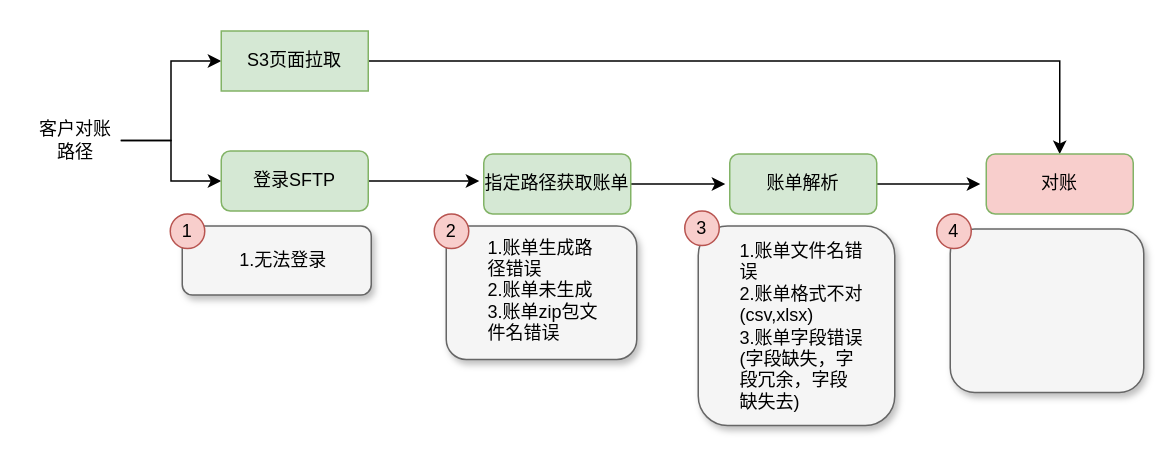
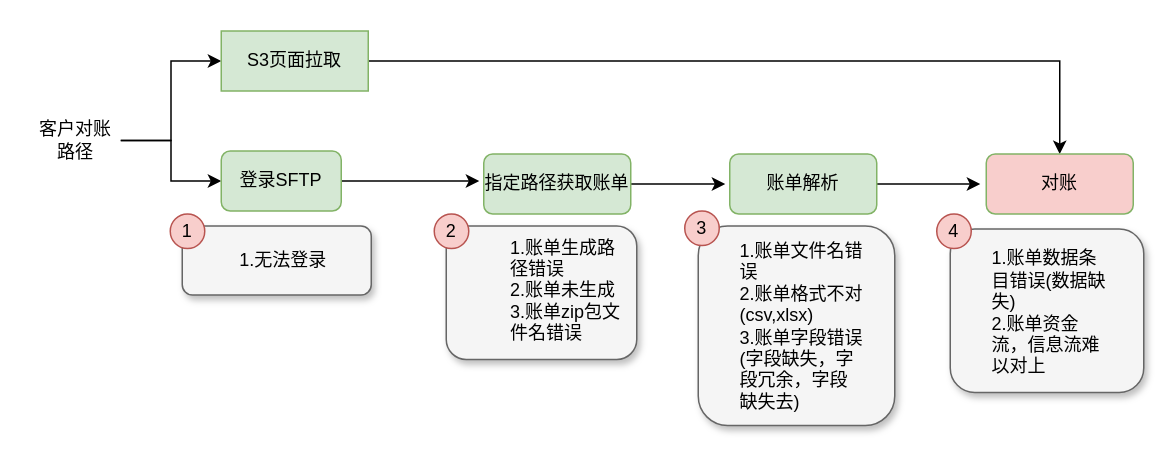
- <mxCell id="8" value="登录SFTP" style="rounded=1;whiteSpace=wrap;html=1;fillColor=#d5e8d4;strokeColor=#82b366;" vertex="1" parent="1"><mxGeometry x="147" y="100" width="98" height="40" as="geometry" /></mxCell>
+ <mxCell id="8" value="登录SFTP" style="rounded=1;whiteSpace=wrap;html=1;fillColor=#d5e8d4;strokeColor=#82b366;" vertex="1" parent="1"><mxGeometry x="147" y="100" width="80" height="40" as="geometry" /></mxCell>
- <mxCell id="15" value="1.账单生成路径错误&lt;br&gt;2.账单未生成&lt;br&gt;3.账单zip包文件名错误" style="text;html=1;strokeColor=none;fillColor=none;align=left;verticalAlign=middle;whiteSpace=wrap;rounded=0;" vertex="1" parent="1"><mxGeometry x="323" y="158" width="83" height="69" as="geometry" /></mxCell>
+ <mxCell id="15" value="1.账单生成路径错误&lt;br&gt;2.账单未生成&lt;br&gt;3.账单zip包文件名错误" style="text;html=1;strokeColor=none;fillColor=none;align=left;verticalAlign=middle;whiteSpace=wrap;rounded=0;" vertex="1" parent="1"><mxGeometry x="338" y="158" width="83" height="69" as="geometry" /></mxCell>
+ <mxCell id="24" value="1.账单数据条目错误(数据缺失)&lt;br&gt;2.账单资金流，信息流难以对上" style="text;html=1;strokeColor=none;fillColor=none;align=left;verticalAlign=middle;whiteSpace=wrap;rounded=0;" vertex="1" parent="1"><mxGeometry x="659" y="160" width="83" height="95" as="geometry" /></mxCell>
